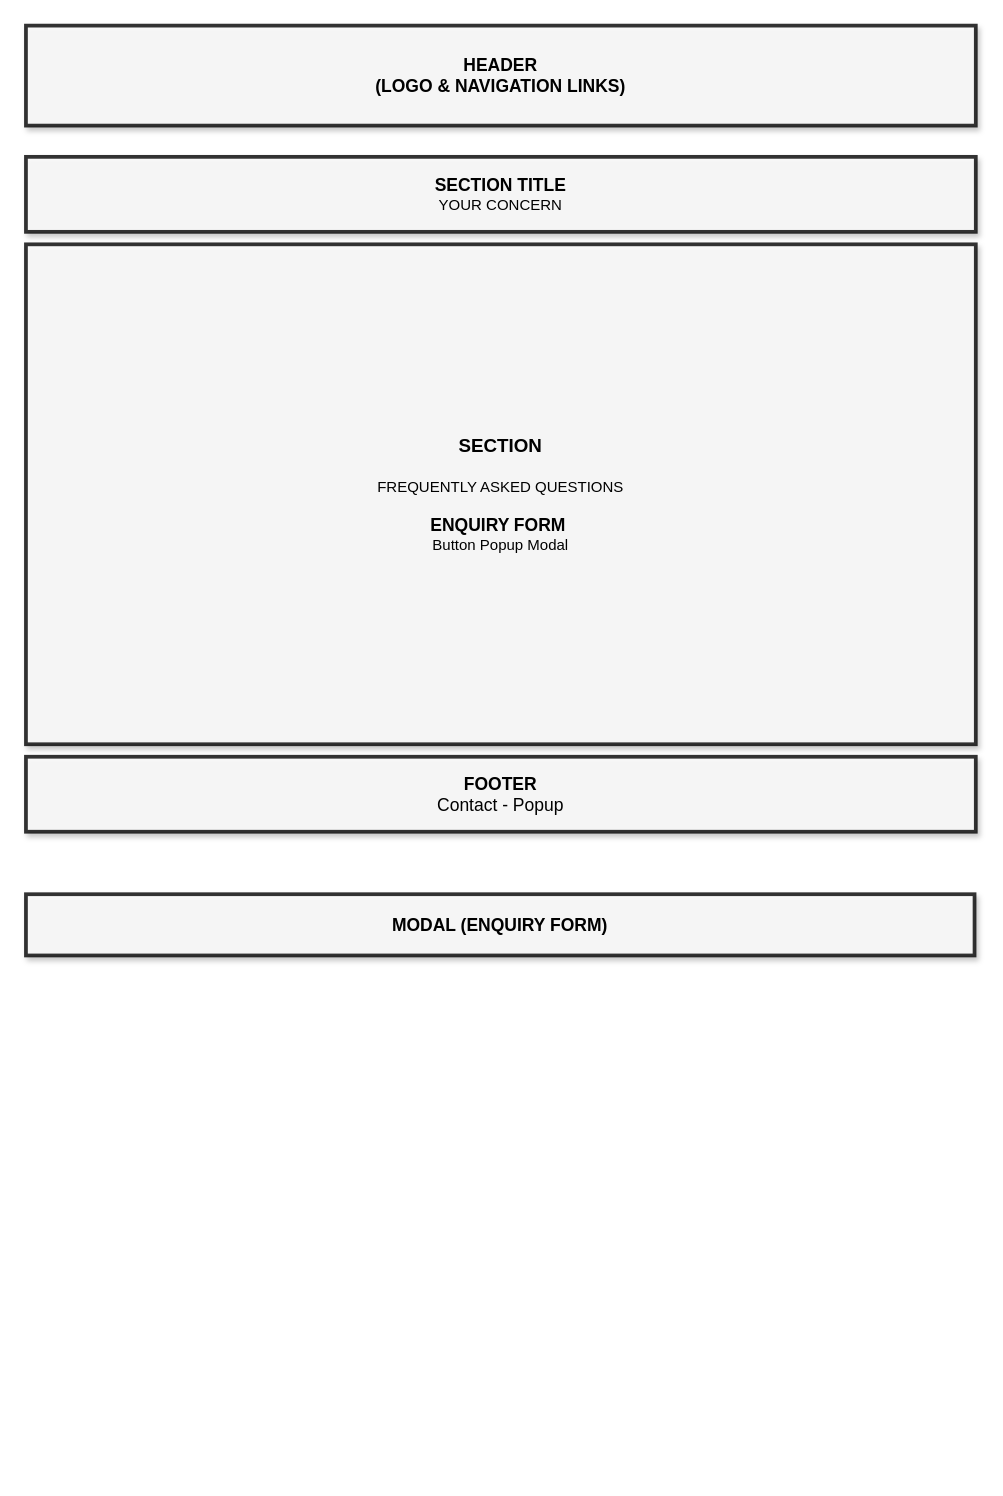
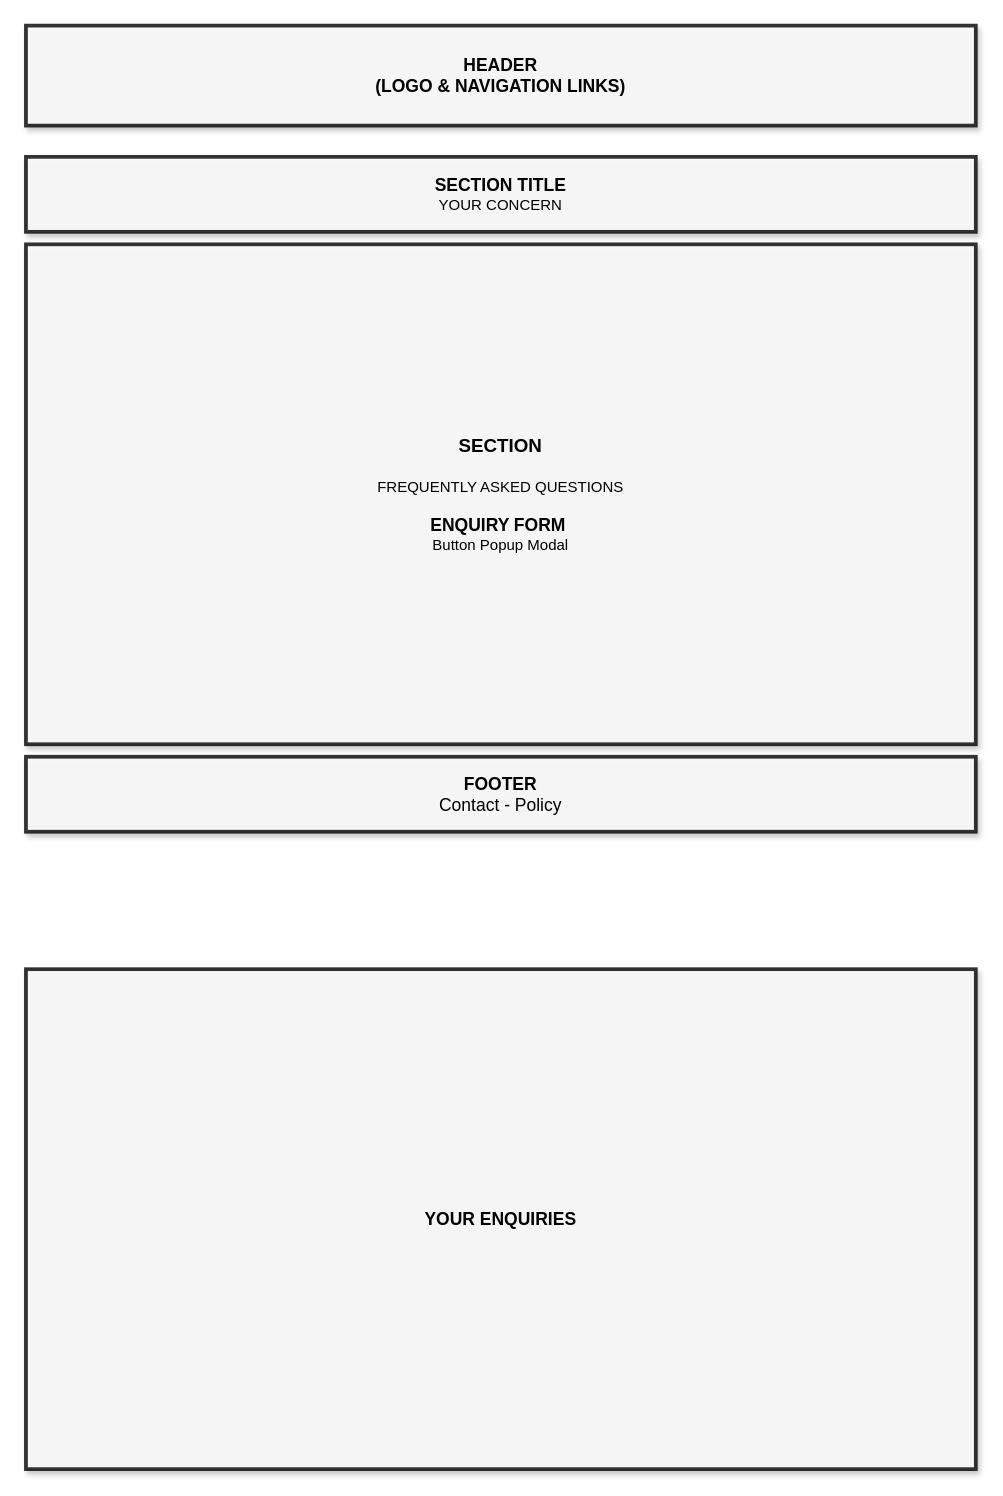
- <mxCell id="5" value="&lt;font style=&quot;font-size: 14px&quot;&gt;&lt;b&gt;FOOTER&lt;/b&gt;&lt;br&gt;Contact - Popup&lt;/font&gt;" style="whiteSpace=wrap;html=1;strokeWidth=3;perimeterSpacing=0;opacity=80;shadow=1;" vertex="1" parent="1"><mxGeometry x="20" y="605" width="760" height="60" as="geometry" /></mxCell>
+ <mxCell id="5" value="&lt;font style=&quot;font-size: 14px&quot;&gt;&lt;b&gt;FOOTER&lt;/b&gt;&lt;br&gt;Contact - Policy&lt;/font&gt;" style="whiteSpace=wrap;html=1;strokeWidth=3;perimeterSpacing=0;opacity=80;shadow=1;" vertex="1" parent="1"><mxGeometry x="20" y="605" width="760" height="60" as="geometry" /></mxCell>
- <mxCell id="7" value="&lt;b style=&quot;font-size: 14px&quot;&gt;MODAL (ENQUIRY FORM)&lt;br&gt;&lt;/b&gt;" style="whiteSpace=wrap;html=1;strokeWidth=3;perimeterSpacing=0;opacity=80;shadow=1;" vertex="1" parent="1"><mxGeometry x="20" y="715" width="759" height="49" as="geometry" /></mxCell>
+ <mxCell id="6" value="&lt;font&gt;&lt;span style=&quot;font-size: 14px&quot;&gt;&lt;b&gt;YOUR ENQUIRIES&lt;/b&gt;&lt;/span&gt;&lt;br&gt;&lt;/font&gt;" style="whiteSpace=wrap;html=1;strokeWidth=3;perimeterSpacing=0;opacity=80;shadow=1;" vertex="1" parent="1"><mxGeometry x="20" y="775" width="760" height="400" as="geometry" /></mxCell>
